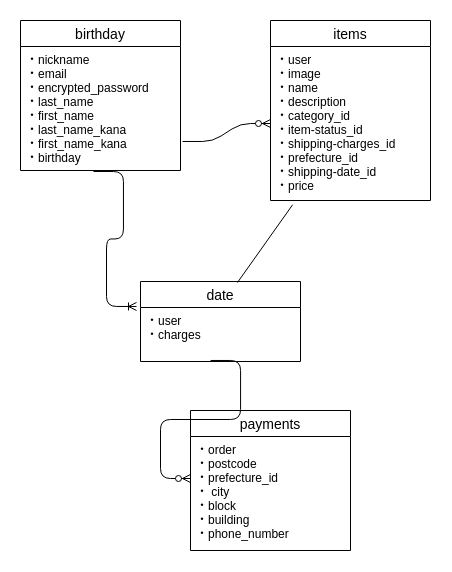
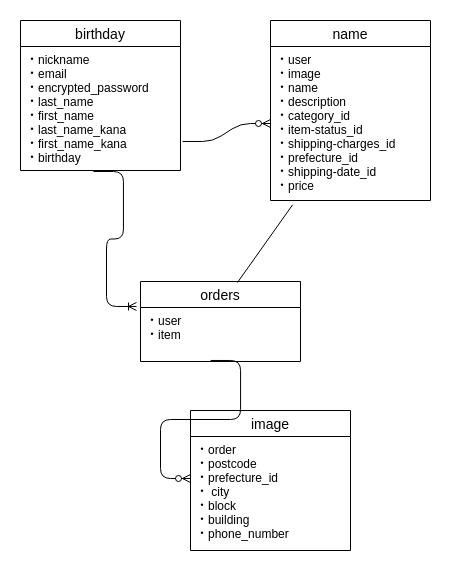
- <mxCell id="4" value="items" style="swimlane;fontStyle=0;childLayout=stackLayout;horizontal=1;startSize=26;horizontalStack=0;resizeParent=1;resizeParentMax=0;resizeLast=0;collapsible=1;marginBottom=0;align=center;fontSize=14;" parent="1" vertex="1"><mxGeometry x="270" y="20" width="160" height="180" as="geometry" /></mxCell>
+ <mxCell id="4" value="name" style="swimlane;fontStyle=0;childLayout=stackLayout;horizontal=1;startSize=26;horizontalStack=0;resizeParent=1;resizeParentMax=0;resizeLast=0;collapsible=1;marginBottom=0;align=center;fontSize=14;" parent="1" vertex="1"><mxGeometry x="270" y="20" width="160" height="180" as="geometry" /></mxCell>
- <mxCell id="7" value="date" style="swimlane;fontStyle=0;childLayout=stackLayout;horizontal=1;startSize=26;horizontalStack=0;resizeParent=1;resizeParentMax=0;resizeLast=0;collapsible=1;marginBottom=0;align=center;fontSize=14;" parent="1" vertex="1"><mxGeometry x="140" y="281" width="160" height="80" as="geometry" /></mxCell>
+ <mxCell id="7" value="orders" style="swimlane;fontStyle=0;childLayout=stackLayout;horizontal=1;startSize=26;horizontalStack=0;resizeParent=1;resizeParentMax=0;resizeLast=0;collapsible=1;marginBottom=0;align=center;fontSize=14;" parent="1" vertex="1"><mxGeometry x="140" y="281" width="160" height="80" as="geometry" /></mxCell>
- <mxCell id="8" value="・user&#10;・charges" style="text;strokeColor=none;fillColor=none;spacingLeft=4;spacingRight=4;overflow=hidden;rotatable=0;points=[[0,0.5],[1,0.5]];portConstraint=eastwest;fontSize=12;" parent="7" vertex="1"><mxGeometry y="26" width="160" height="54" as="geometry" /></mxCell>
+ <mxCell id="8" value="・user&#10;・item" style="text;strokeColor=none;fillColor=none;spacingLeft=4;spacingRight=4;overflow=hidden;rotatable=0;points=[[0,0.5],[1,0.5]];portConstraint=eastwest;fontSize=12;" parent="7" vertex="1"><mxGeometry y="26" width="160" height="54" as="geometry" /></mxCell>
- <mxCell id="11" value="payments" style="swimlane;fontStyle=0;childLayout=stackLayout;horizontal=1;startSize=26;horizontalStack=0;resizeParent=1;resizeParentMax=0;resizeLast=0;collapsible=1;marginBottom=0;align=center;fontSize=14;" parent="1" vertex="1"><mxGeometry x="190" y="410" width="160" height="140" as="geometry" /></mxCell>
+ <mxCell id="11" value="image" style="swimlane;fontStyle=0;childLayout=stackLayout;horizontal=1;startSize=26;horizontalStack=0;resizeParent=1;resizeParentMax=0;resizeLast=0;collapsible=1;marginBottom=0;align=center;fontSize=14;" parent="1" vertex="1"><mxGeometry x="190" y="410" width="160" height="140" as="geometry" /></mxCell>
